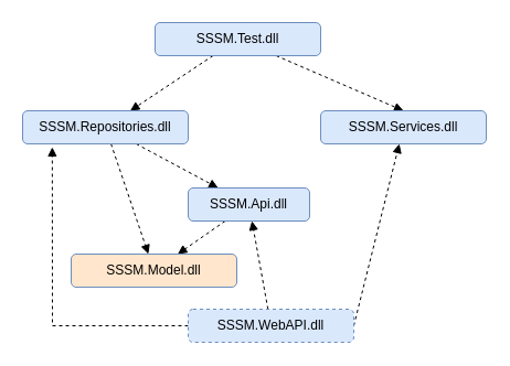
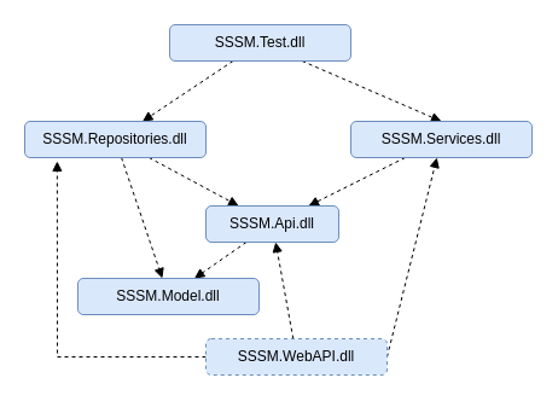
+ <mxCell id="8" style="edgeStyle=none;rounded=0;orthogonalLoop=1;jettySize=auto;html=1;dashed=1;endArrow=block;endFill=1;" edge="1" parent="1" source="9" target="11"><mxGeometry relative="1" as="geometry" /></mxCell>
- <mxCell id="12" value="SSSM.Model.dll" style="rounded=1;whiteSpace=wrap;html=1;fillColor=#ffe6cc;strokeColor=#6c8ebf;" vertex="1" parent="1"><mxGeometry x="64" y="230" width="150" height="30" as="geometry" /></mxCell>
+ <mxCell id="12" value="SSSM.Model.dll" style="rounded=1;whiteSpace=wrap;html=1;fillColor=#dae8fc;strokeColor=#6c8ebf;" vertex="1" parent="1"><mxGeometry x="64" y="230" width="150" height="30" as="geometry" /></mxCell>
